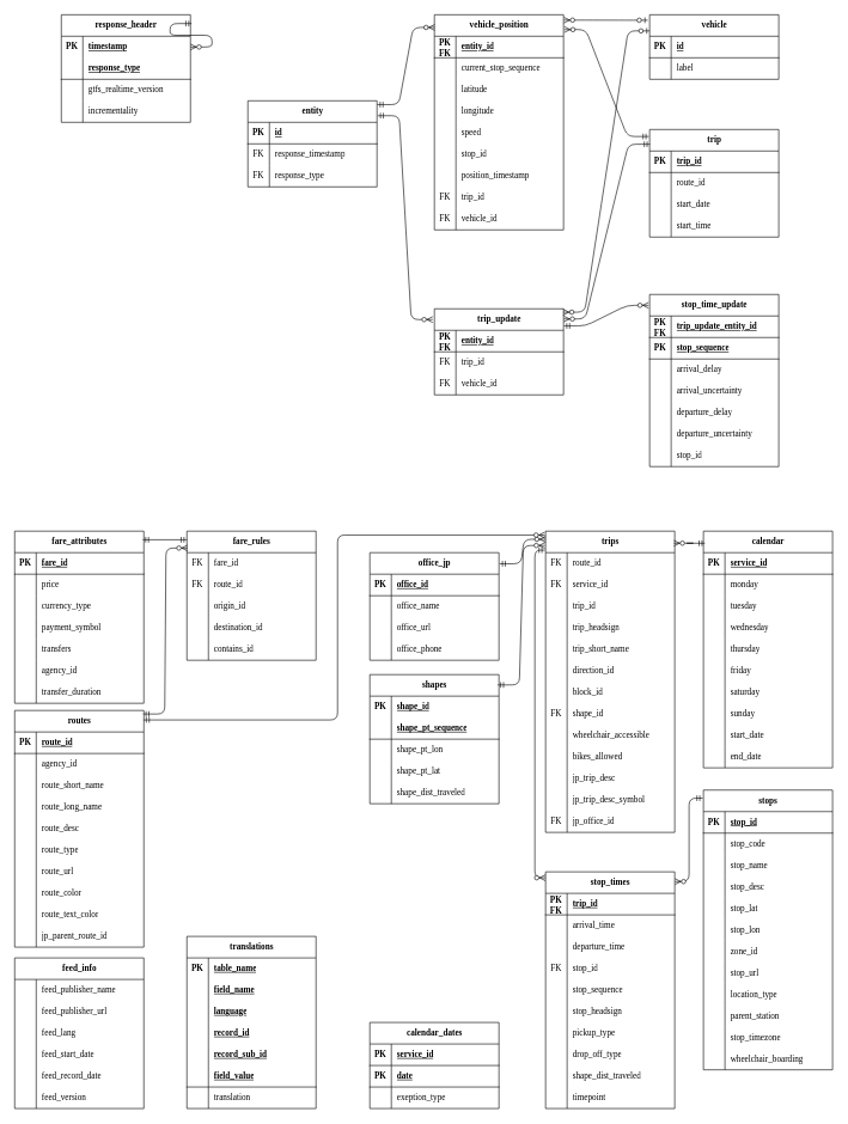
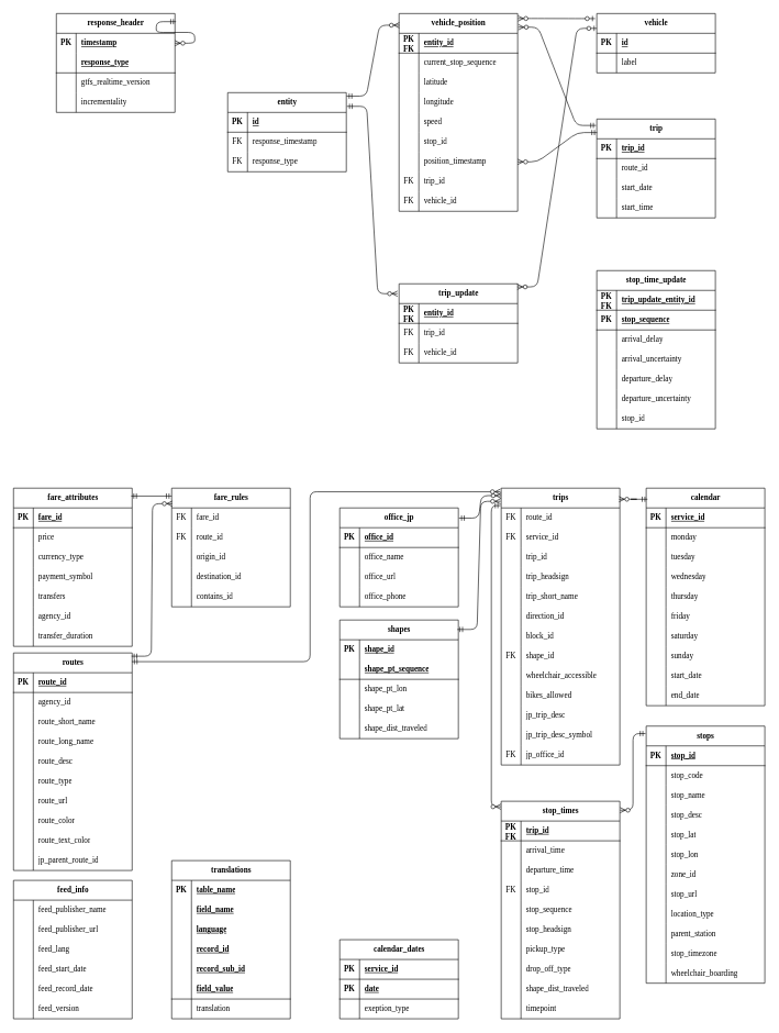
- <mxCell id="111" value="" style="edgeStyle=entityRelationEdgeStyle;fontSize=12;html=1;endArrow=ERzeroToMany;startArrow=ERmandOne;entryX=1.002;entryY=0.118;entryDx=0;entryDy=0;entryPerimeter=0;exitX=0.003;exitY=0.137;exitDx=0;exitDy=0;exitPerimeter=0;fontFamily=IBM Plex Sans JP;fontSource=https%3A%2F%2Ffonts.googleapis.com%2Fcss%3Ffamily%3DIBM%2BPlex%2BSans%2BJP;" parent="1" source="25" target="45" edge="1"><mxGeometry width="100" height="100" relative="1" as="geometry"><mxPoint x="894" y="120" as="sourcePoint" /><mxPoint x="796" y="11" as="targetPoint" /></mxGeometry></mxCell>
+ <mxCell id="111" value="" style="edgeStyle=entityRelationEdgeStyle;fontSize=12;html=1;endArrow=ERzeroToMany;startArrow=ERmandOne;exitX=0.003;exitY=0.137;exitDx=0;exitDy=0;exitPerimeter=0;fontFamily=IBM Plex Sans JP;fontSource=https%3A%2F%2Ffonts.googleapis.com%2Fcss%3Ffamily%3DIBM%2BPlex%2BSans%2BJP;" parent="1" source="25" target="98" edge="1"><mxGeometry width="100" height="100" relative="1" as="geometry"><mxPoint x="894" y="120" as="sourcePoint" /><mxPoint x="796" y="11" as="targetPoint" /></mxGeometry></mxCell>
- <mxCell id="112" value="" style="edgeStyle=entityRelationEdgeStyle;fontSize=12;html=1;endArrow=ERzeroToMany;startArrow=ERmandOne;exitX=1.003;exitY=0.199;exitDx=0;exitDy=0;exitPerimeter=0;entryX=-0.008;entryY=0.063;entryDx=0;entryDy=0;entryPerimeter=0;fontFamily=IBM Plex Sans JP;fontSource=https%3A%2F%2Ffonts.googleapis.com%2Fcss%3Ffamily%3DIBM%2BPlex%2BSans%2BJP;" parent="1" source="45" target="55" edge="1"><mxGeometry width="100" height="100" relative="1" as="geometry"><mxPoint x="755" y="360" as="sourcePoint" /><mxPoint x="855" y="260" as="targetPoint" /></mxGeometry></mxCell>
